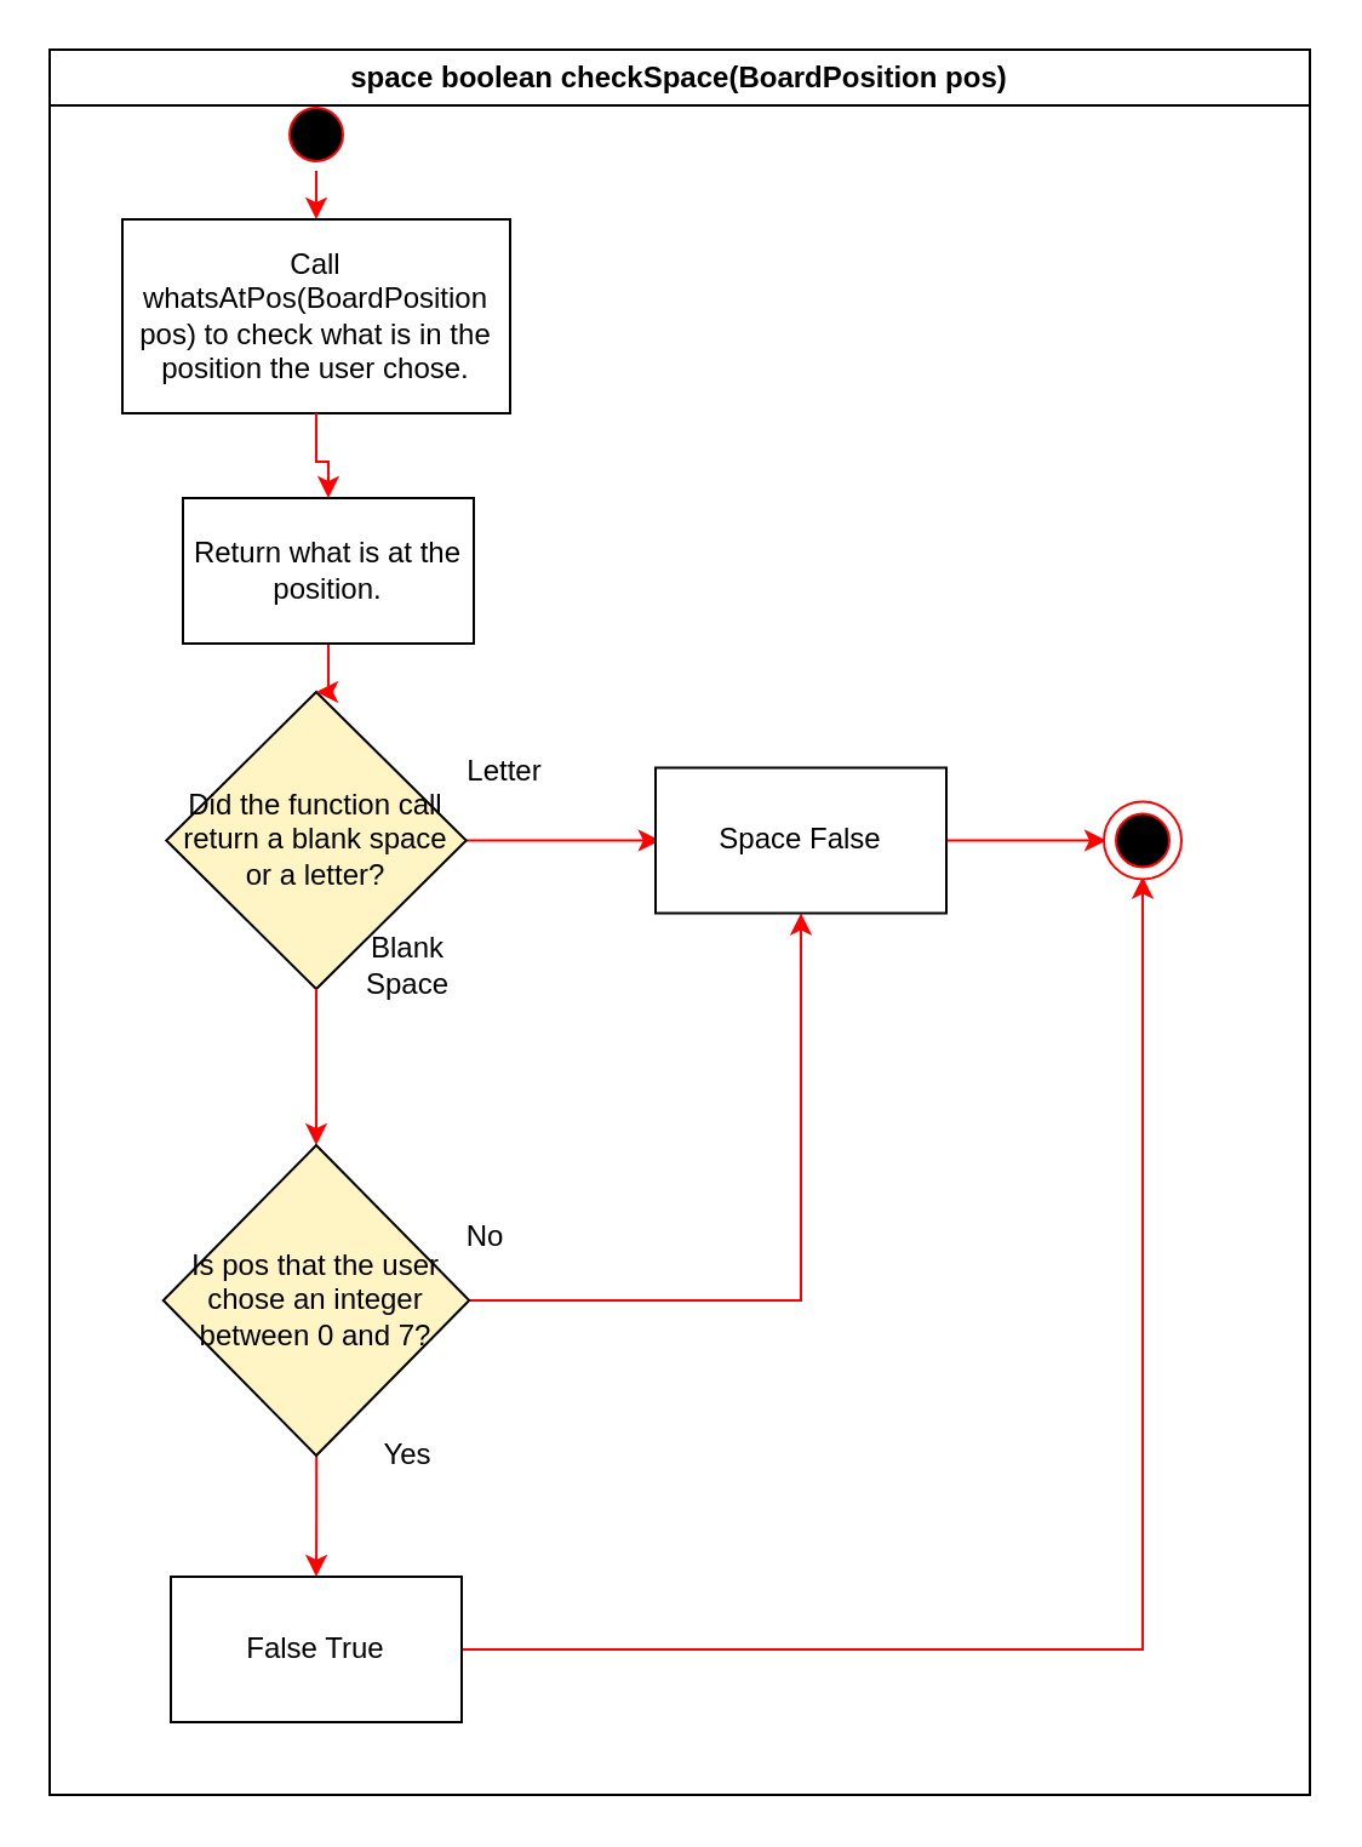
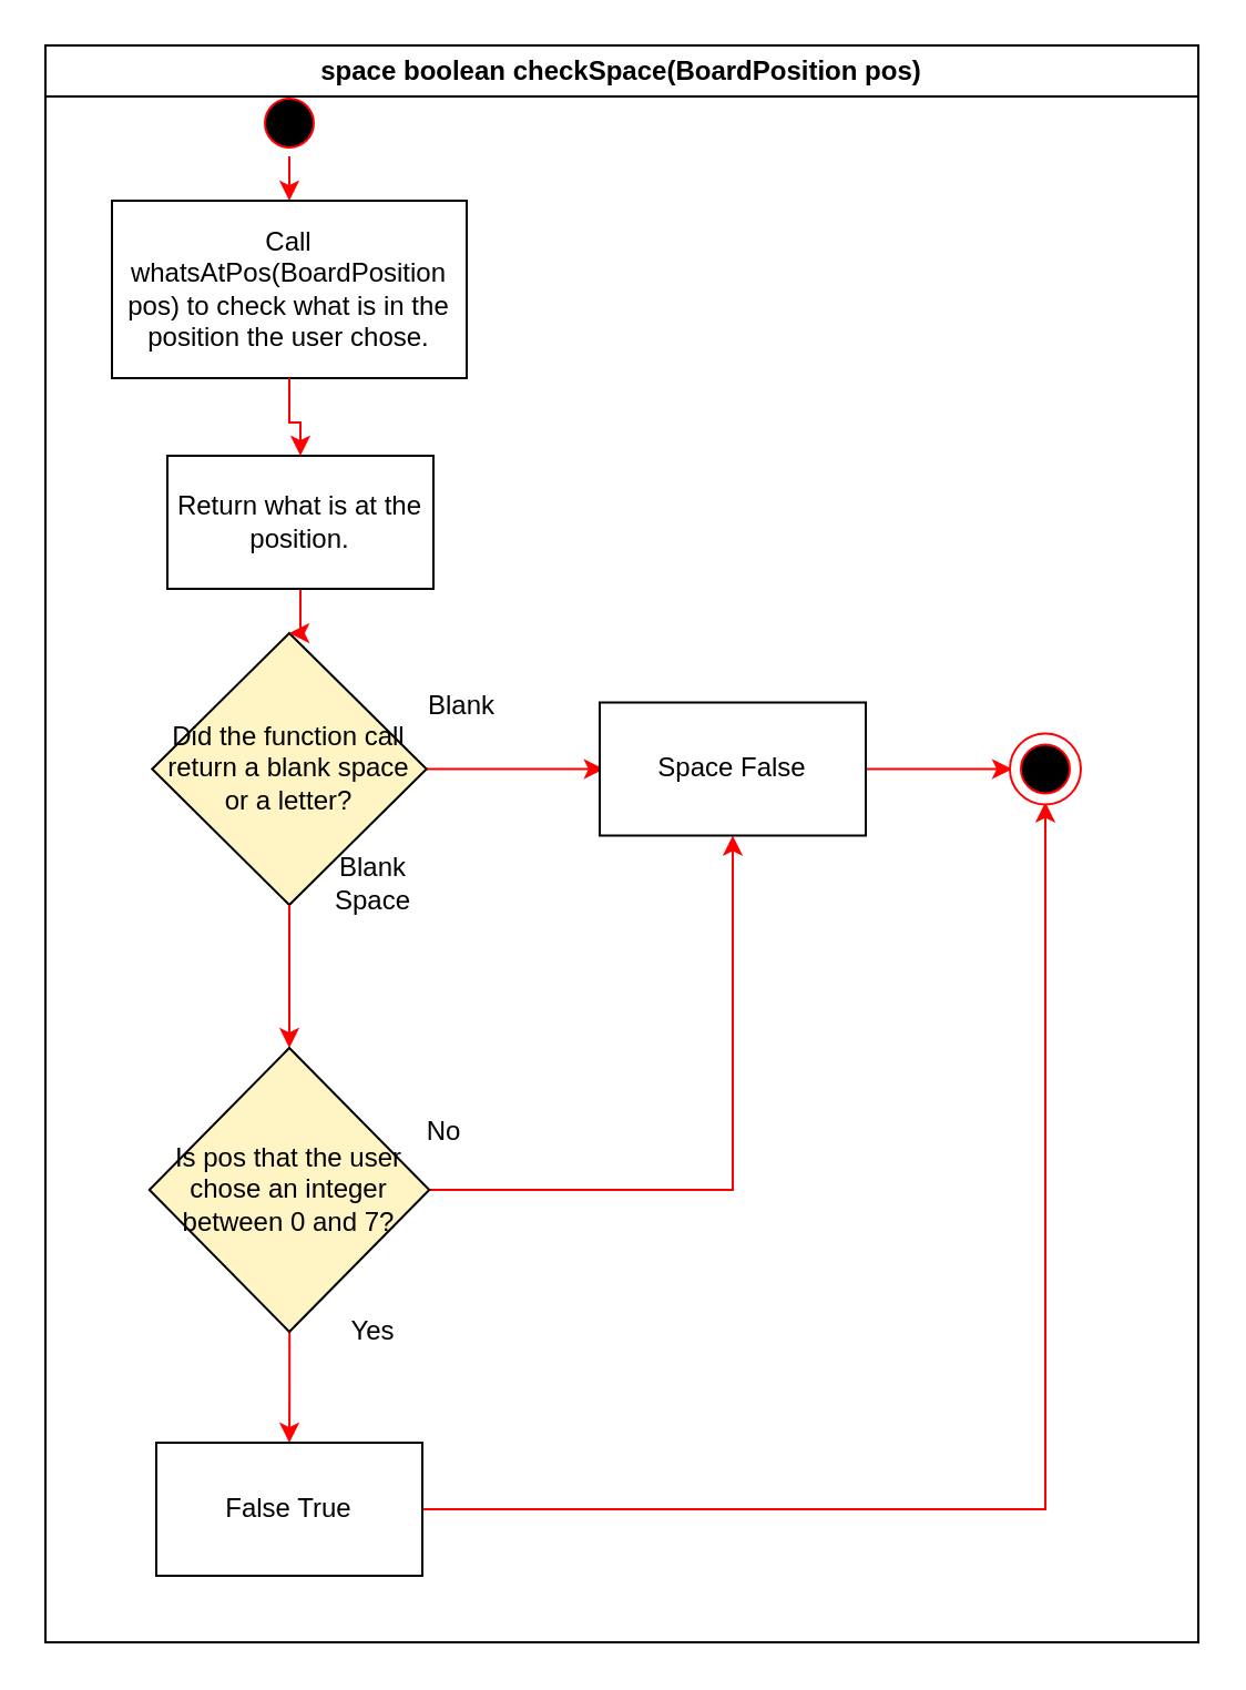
- <mxCell id="6" value="Letter" style="text;html=1;strokeColor=none;fillColor=none;align=center;verticalAlign=middle;whiteSpace=wrap;rounded=0;" parent="2" vertex="1"><mxGeometry x="168.12" y="287.5" width="40" height="20" as="geometry" /></mxCell>
+ <mxCell id="6" value="Blank" style="text;html=1;strokeColor=none;fillColor=none;align=center;verticalAlign=middle;whiteSpace=wrap;rounded=0;" parent="2" vertex="1"><mxGeometry x="168.12" y="287.5" width="40" height="20" as="geometry" /></mxCell>
